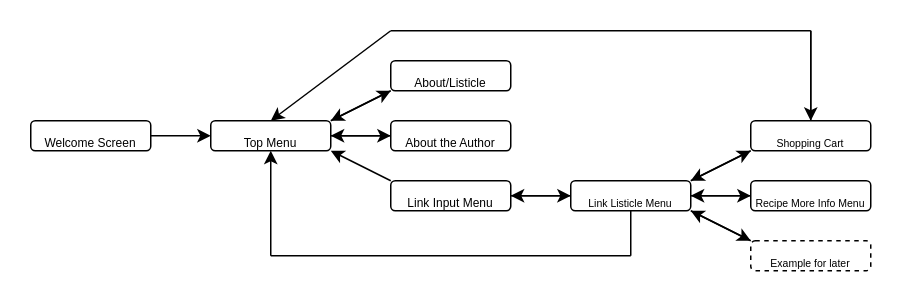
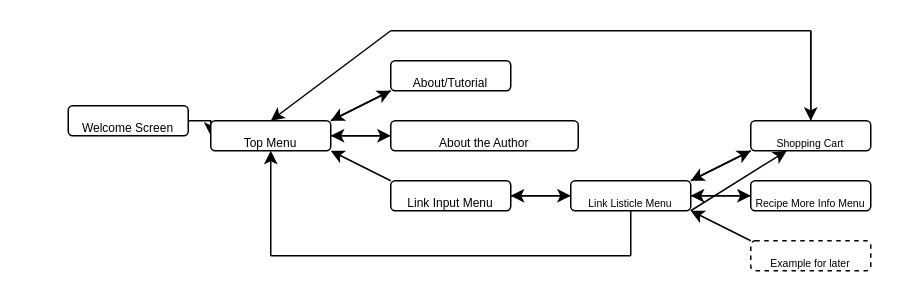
- <mxCell id="8" value="&lt;font style=&quot;font-size: 8px&quot;&gt;About/Listicle&lt;br&gt;&lt;/font&gt;" style="rounded=1;whiteSpace=wrap;html=1;verticalAlign=top;horizontal=1;" vertex="1" parent="1"><mxGeometry x="260" y="40" width="80" height="20" as="geometry" /></mxCell>
+ <mxCell id="8" value="&lt;font style=&quot;font-size: 8px&quot;&gt;About/Tutorial&lt;br&gt;&lt;/font&gt;" style="rounded=1;whiteSpace=wrap;html=1;verticalAlign=top;horizontal=1;" vertex="1" parent="1"><mxGeometry x="260" y="40" width="80" height="20" as="geometry" /></mxCell>
- <mxCell id="3" value="&lt;font style=&quot;font-size: 8px&quot;&gt;Welcome Screen&lt;/font&gt;" style="rounded=1;whiteSpace=wrap;html=1;verticalAlign=top;horizontal=1;" vertex="1" parent="1"><mxGeometry x="20" y="80" width="80" height="20" as="geometry" /></mxCell>
+ <mxCell id="3" value="&lt;font style=&quot;font-size: 8px&quot;&gt;Welcome Screen&lt;/font&gt;" style="rounded=1;whiteSpace=wrap;html=1;verticalAlign=top;horizontal=1;" vertex="1" parent="1"><mxGeometry x="45" y="70" width="80" height="20" as="geometry" /></mxCell>
- <mxCell id="10" value="&lt;font style=&quot;font-size: 8px&quot;&gt;About the Author&lt;br&gt;&lt;/font&gt;" style="rounded=1;whiteSpace=wrap;html=1;verticalAlign=top;horizontal=1;" vertex="1" parent="1"><mxGeometry x="260" y="80" width="80" height="20" as="geometry" /></mxCell>
+ <mxCell id="10" value="&lt;font style=&quot;font-size: 8px&quot;&gt;About the Author&lt;br&gt;&lt;/font&gt;" style="rounded=1;whiteSpace=wrap;html=1;verticalAlign=top;horizontal=1;" vertex="1" parent="1"><mxGeometry x="260" y="80" width="125" height="20" as="geometry" /></mxCell>
- <mxCell id="23" value="" style="endArrow=classic;html=1;fontColor=#000000;exitX=1;exitY=1;exitDx=0;exitDy=0;entryX=0;entryY=0;entryDx=0;entryDy=0;" edge="1" parent="1" source="13" target="21"><mxGeometry width="50" height="50" relative="1" as="geometry"><mxPoint x="440" y="210" as="sourcePoint" /><mxPoint x="490" y="160" as="targetPoint" /></mxGeometry></mxCell>
+ <mxCell id="23" value="" style="endArrow=classic;html=1;fontColor=#000000;exitX=1;exitY=1;exitDx=0;exitDy=0;" edge="1" parent="1" source="13" target="17"><mxGeometry width="50" height="50" relative="1" as="geometry"><mxPoint x="440" y="210" as="sourcePoint" /><mxPoint x="490" y="160" as="targetPoint" /></mxGeometry></mxCell>
